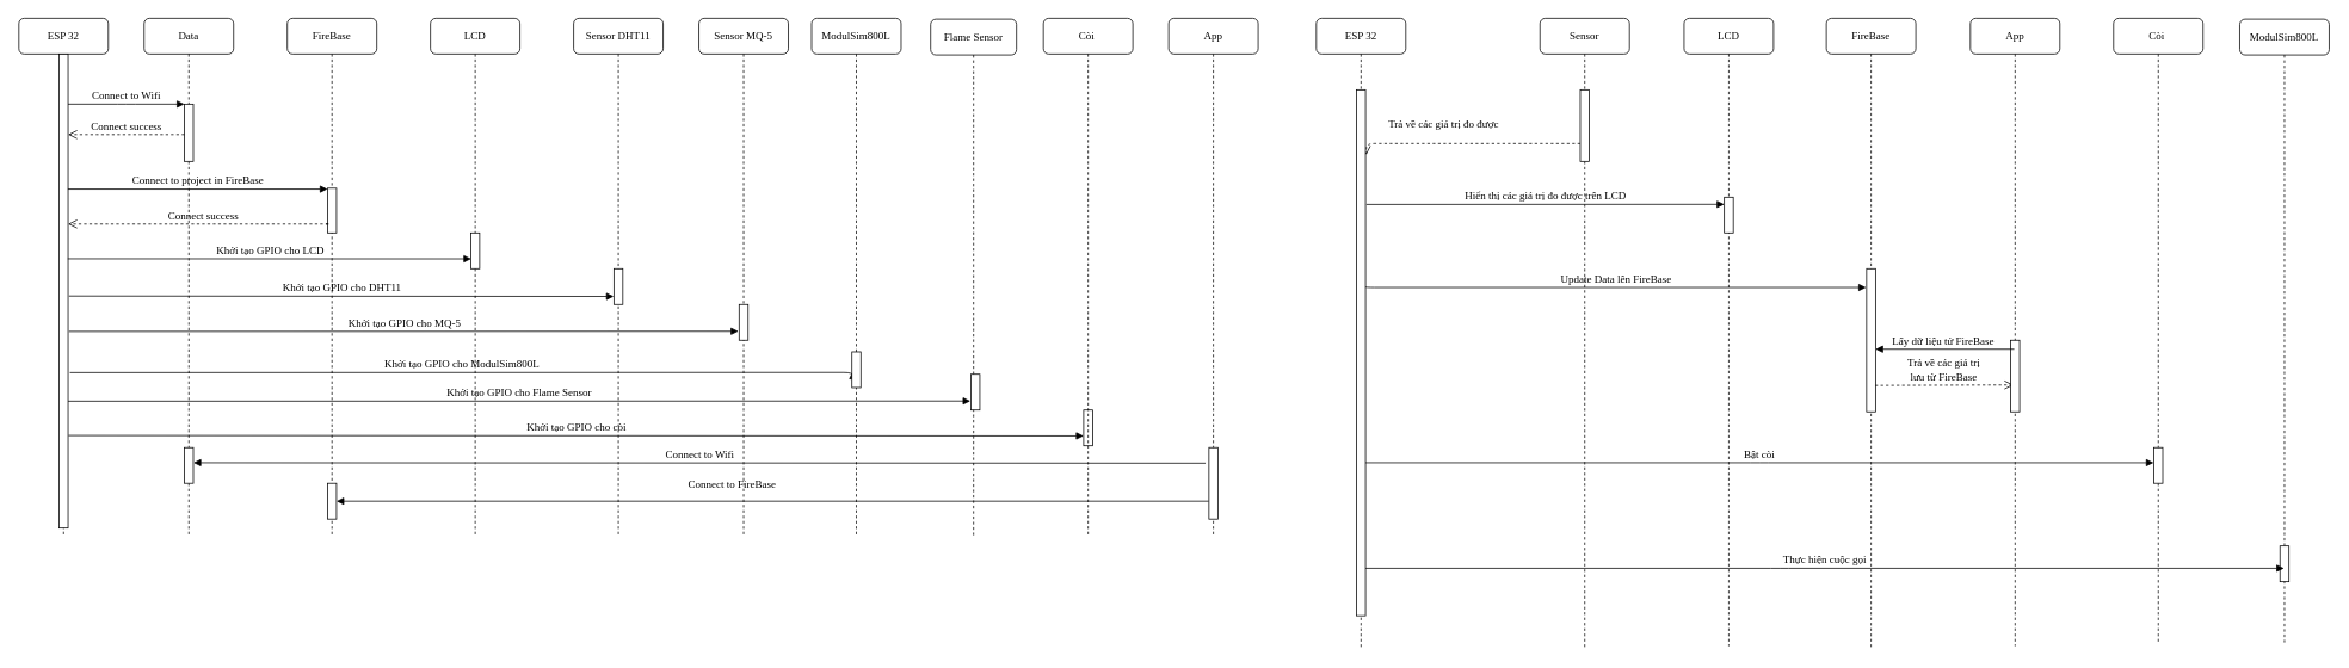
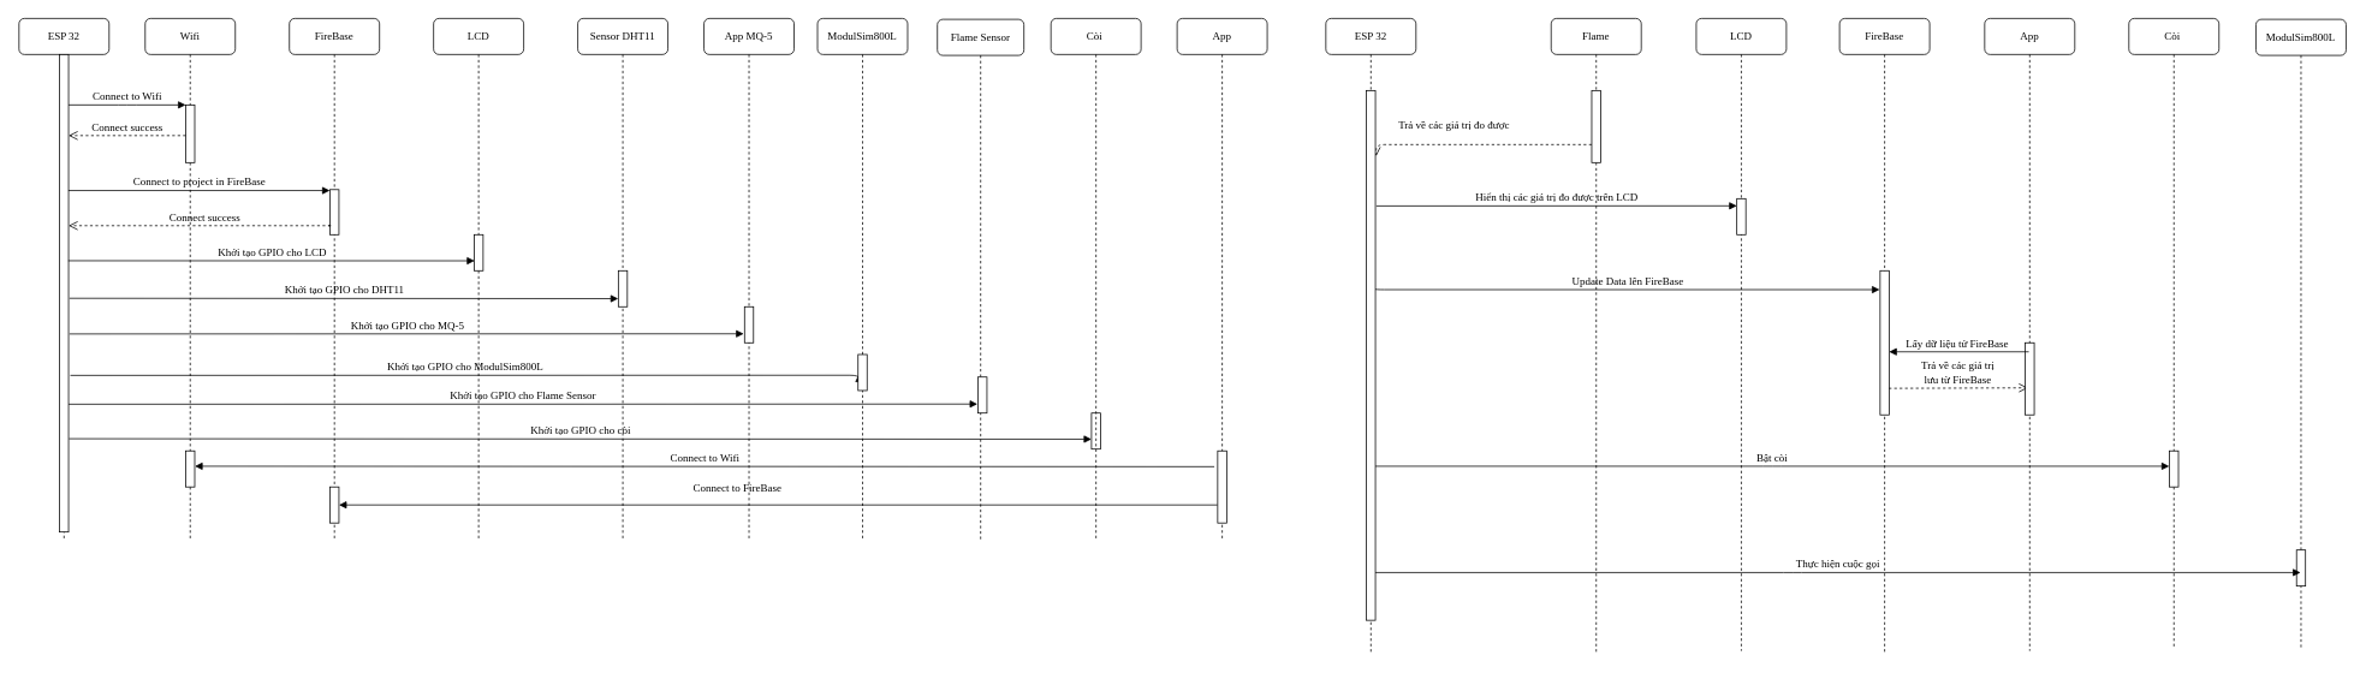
- <mxCell id="2" value="Data" style="shape=umlLifeline;perimeter=lifelinePerimeter;whiteSpace=wrap;html=1;container=1;collapsible=0;recursiveResize=0;outlineConnect=0;rounded=1;shadow=0;comic=0;labelBackgroundColor=none;strokeWidth=1;fontFamily=Verdana;fontSize=12;align=center;" parent="1" vertex="1"><mxGeometry x="160" y="20" width="100" height="580" as="geometry" /></mxCell>
+ <mxCell id="2" value="Wifi" style="shape=umlLifeline;perimeter=lifelinePerimeter;whiteSpace=wrap;html=1;container=1;collapsible=0;recursiveResize=0;outlineConnect=0;rounded=1;shadow=0;comic=0;labelBackgroundColor=none;strokeWidth=1;fontFamily=Verdana;fontSize=12;align=center;" parent="1" vertex="1"><mxGeometry x="160" y="20" width="100" height="580" as="geometry" /></mxCell>
- <mxCell id="14" value="Sensor MQ-5" style="shape=umlLifeline;perimeter=lifelinePerimeter;whiteSpace=wrap;html=1;container=1;collapsible=0;recursiveResize=0;outlineConnect=0;rounded=1;shadow=0;comic=0;labelBackgroundColor=none;strokeWidth=1;fontFamily=Verdana;fontSize=12;align=center;" parent="1" vertex="1"><mxGeometry x="780" y="20" width="100" height="580" as="geometry" /></mxCell>
+ <mxCell id="14" value="App MQ-5" style="shape=umlLifeline;perimeter=lifelinePerimeter;whiteSpace=wrap;html=1;container=1;collapsible=0;recursiveResize=0;outlineConnect=0;rounded=1;shadow=0;comic=0;labelBackgroundColor=none;strokeWidth=1;fontFamily=Verdana;fontSize=12;align=center;" parent="1" vertex="1"><mxGeometry x="780" y="20" width="100" height="580" as="geometry" /></mxCell>
- <mxCell id="37" value="Sensor" style="shape=umlLifeline;perimeter=lifelinePerimeter;whiteSpace=wrap;html=1;container=1;collapsible=0;recursiveResize=0;outlineConnect=0;rounded=1;shadow=0;comic=0;labelBackgroundColor=none;strokeWidth=1;fontFamily=Verdana;fontSize=12;align=center;" parent="1" vertex="1"><mxGeometry x="1720" y="20" width="100" height="705" as="geometry" /></mxCell>
+ <mxCell id="37" value="Flame" style="shape=umlLifeline;perimeter=lifelinePerimeter;whiteSpace=wrap;html=1;container=1;collapsible=0;recursiveResize=0;outlineConnect=0;rounded=1;shadow=0;comic=0;labelBackgroundColor=none;strokeWidth=1;fontFamily=Verdana;fontSize=12;align=center;" parent="1" vertex="1"><mxGeometry x="1720" y="20" width="100" height="705" as="geometry" /></mxCell>
